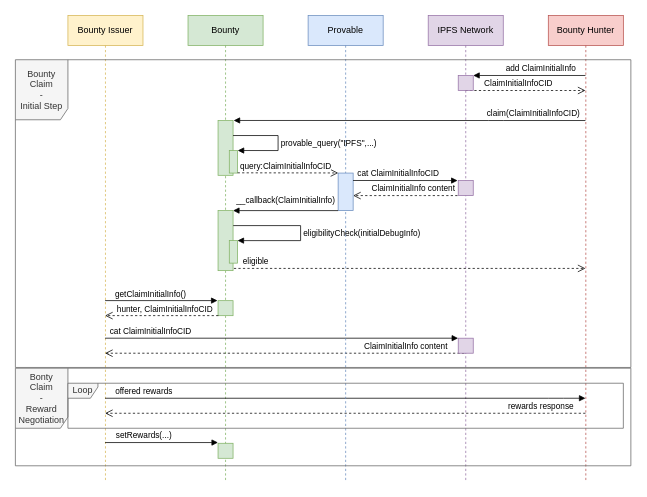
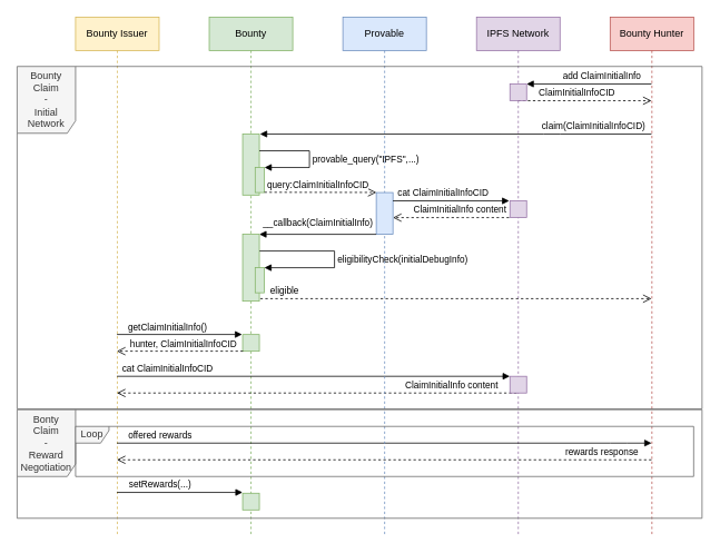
- <mxCell id="35" value="Bounty Claim&lt;br&gt;-&lt;br&gt;Initial Step" style="shape=umlFrame;whiteSpace=wrap;html=1;width=70;height=80;fillColor=#f5f5f5;strokeColor=#666666;fontColor=#333333;" parent="1" vertex="1"><mxGeometry y="79" width="820" height="410" as="geometry" x="20" /></mxCell>
+ <mxCell id="35" value="Bounty Claim&lt;br&gt;-&lt;br&gt;Initial Network" style="shape=umlFrame;whiteSpace=wrap;html=1;width=70;height=80;fillColor=#f5f5f5;strokeColor=#666666;fontColor=#333333;" parent="1" vertex="1"><mxGeometry y="79" width="820" height="410" as="geometry" x="20" /></mxCell>
